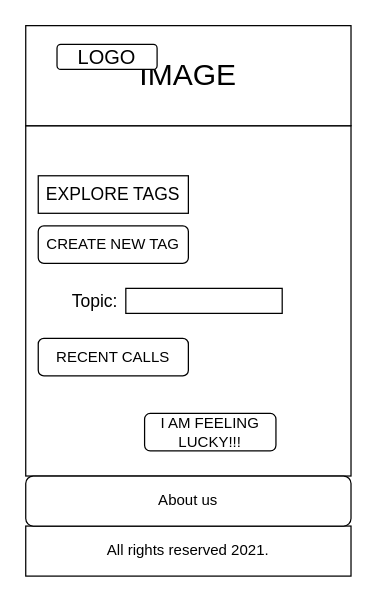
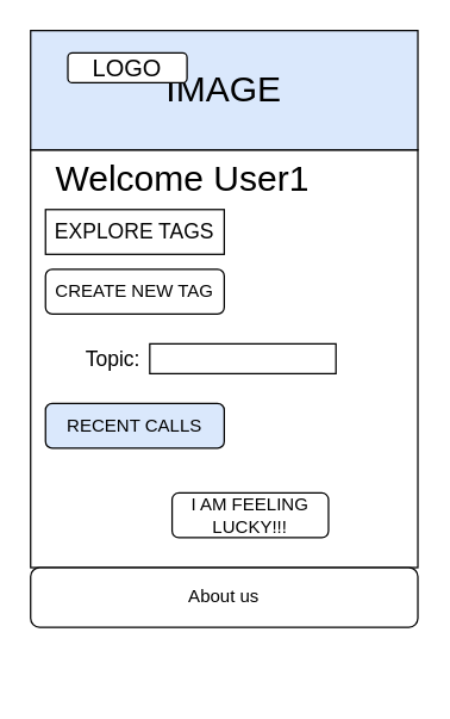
- <mxCell id="3" value="&lt;font style=&quot;font-size: 24px&quot;&gt;IMAGE&lt;/font&gt;" style="rounded=0;whiteSpace=wrap;html=1;" parent="1" vertex="1"><mxGeometry x="20" y="20" width="260" height="80" as="geometry" /></mxCell>
+ <mxCell id="3" value="&lt;font style=&quot;font-size: 24px&quot;&gt;IMAGE&lt;/font&gt;" style="rounded=0;whiteSpace=wrap;html=1;fillColor=#dae8fc;" parent="1" vertex="1"><mxGeometry x="20" y="20" width="260" height="80" as="geometry" /></mxCell>
+ <mxCell id="5" value="&lt;font style=&quot;font-size: 24px&quot;&gt;Welcome User1&amp;nbsp;&lt;/font&gt;" style="text;html=1;align=center;verticalAlign=middle;resizable=0;points=[];autosize=1;" parent="1" vertex="1"><mxGeometry x="30" y="110" width="190" height="20" as="geometry" /></mxCell>
- <mxCell id="13" value="&lt;font style=&quot;font-size: 12px&quot;&gt;RECENT CALLS&lt;/font&gt;" style="rounded=1;whiteSpace=wrap;html=1;" parent="1" vertex="1"><mxGeometry x="30" y="270" width="120" height="30" as="geometry" /></mxCell>
+ <mxCell id="13" value="&lt;font style=&quot;font-size: 12px&quot;&gt;RECENT CALLS&lt;/font&gt;" style="rounded=1;whiteSpace=wrap;html=1;fillColor=#dae8fc;" parent="1" vertex="1"><mxGeometry x="30" y="270" width="120" height="30" as="geometry" /></mxCell>
- <mxCell id="7" value="All rights reserved 2021." style="rounded=0;whiteSpace=wrap;html=1;" parent="1" vertex="1"><mxGeometry x="20" y="420" width="260" height="40" as="geometry" /></mxCell>
